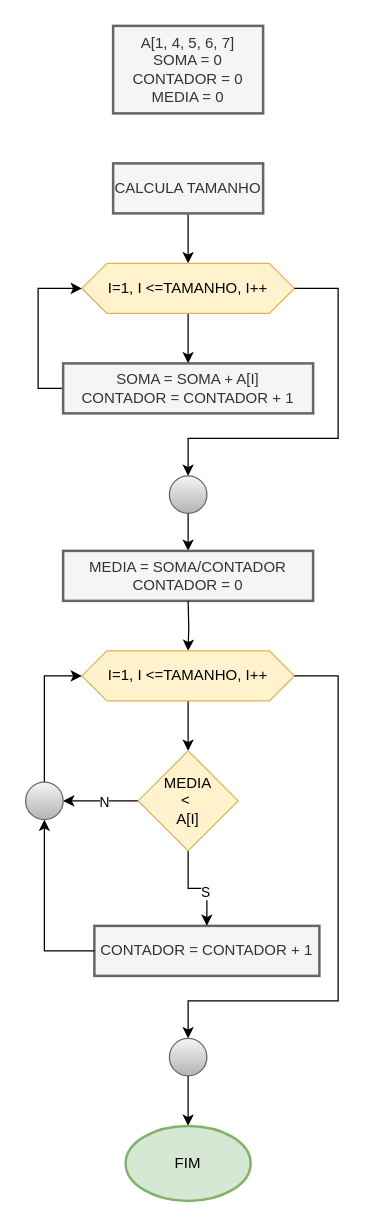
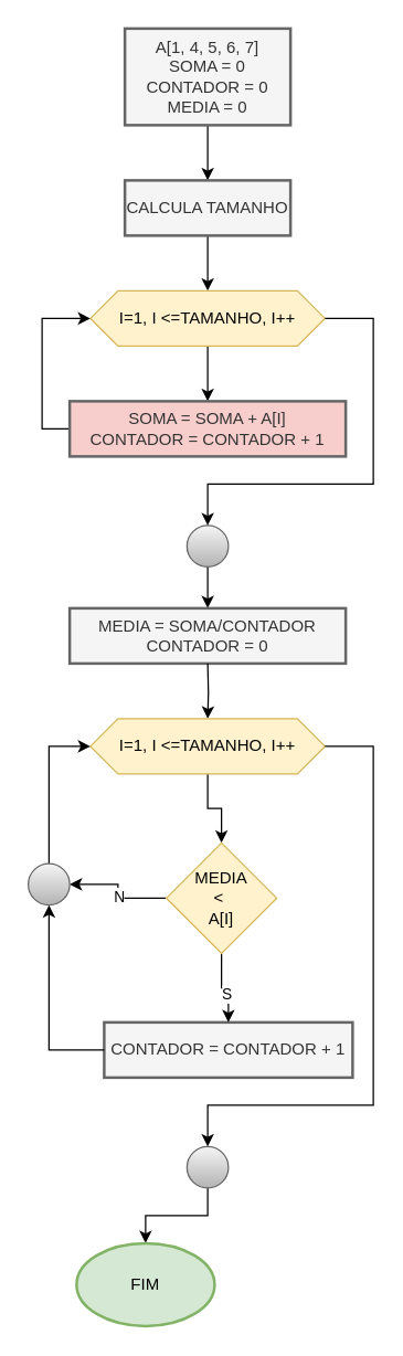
+ <mxCell id="2" value="" style="edgeStyle=orthogonalEdgeStyle;rounded=0;orthogonalLoop=1;jettySize=auto;html=1;" edge="1" parent="1" source="3" target="5"><mxGeometry relative="1" as="geometry" /></mxCell>
- <mxCell id="9" value="SOMA = SOMA + A[I]&lt;div&gt;CONTADOR = CONTADOR + 1&lt;/div&gt;" style="whiteSpace=wrap;html=1;fillColor=#f5f5f5;strokeColor=#666666;strokeWidth=2;fontColor=#333333;" vertex="1" parent="1"><mxGeometry x="50" y="290" width="200" height="40" as="geometry" /></mxCell>
+ <mxCell id="9" value="SOMA = SOMA + A[I]&lt;div&gt;CONTADOR = CONTADOR + 1&lt;/div&gt;" style="whiteSpace=wrap;html=1;fillColor=#f8cecc;strokeColor=#666666;strokeWidth=2;fontColor=#333333;" vertex="1" parent="1"><mxGeometry x="50" y="290" width="200" height="40" as="geometry" /></mxCell>
- <mxCell id="25" value="MEDIA&lt;div&gt;&amp;lt;&amp;nbsp;&lt;/div&gt;&lt;div&gt;A[I]&lt;/div&gt;" style="rhombus;whiteSpace=wrap;html=1;fillColor=#fff2cc;strokeColor=#d6b656;" vertex="1" parent="1"><mxGeometry x="110" y="600" width="80" height="80" as="geometry" /></mxCell>
+ <mxCell id="25" value="MEDIA&lt;div&gt;&amp;lt;&amp;nbsp;&lt;/div&gt;&lt;div&gt;A[I]&lt;/div&gt;" style="rhombus;whiteSpace=wrap;html=1;fillColor=#fff2cc;strokeColor=#d6b656;" vertex="1" parent="1"><mxGeometry x="120" y="610" width="80" height="80" as="geometry" /></mxCell>
- <mxCell id="29" value="FIM" style="strokeWidth=2;html=1;shape=mxgraph.flowchart.start_1;whiteSpace=wrap;fillColor=#d5e8d4;strokeColor=#82b366;" vertex="1" parent="1"><mxGeometry x="100" y="900" width="100" height="60" as="geometry" /></mxCell>
+ <mxCell id="29" value="FIM" style="strokeWidth=2;html=1;shape=mxgraph.flowchart.start_1;whiteSpace=wrap;fillColor=#d5e8d4;strokeColor=#82b366;" vertex="1" parent="1"><mxGeometry x="55" y="900" width="100" height="60" as="geometry" /></mxCell>
